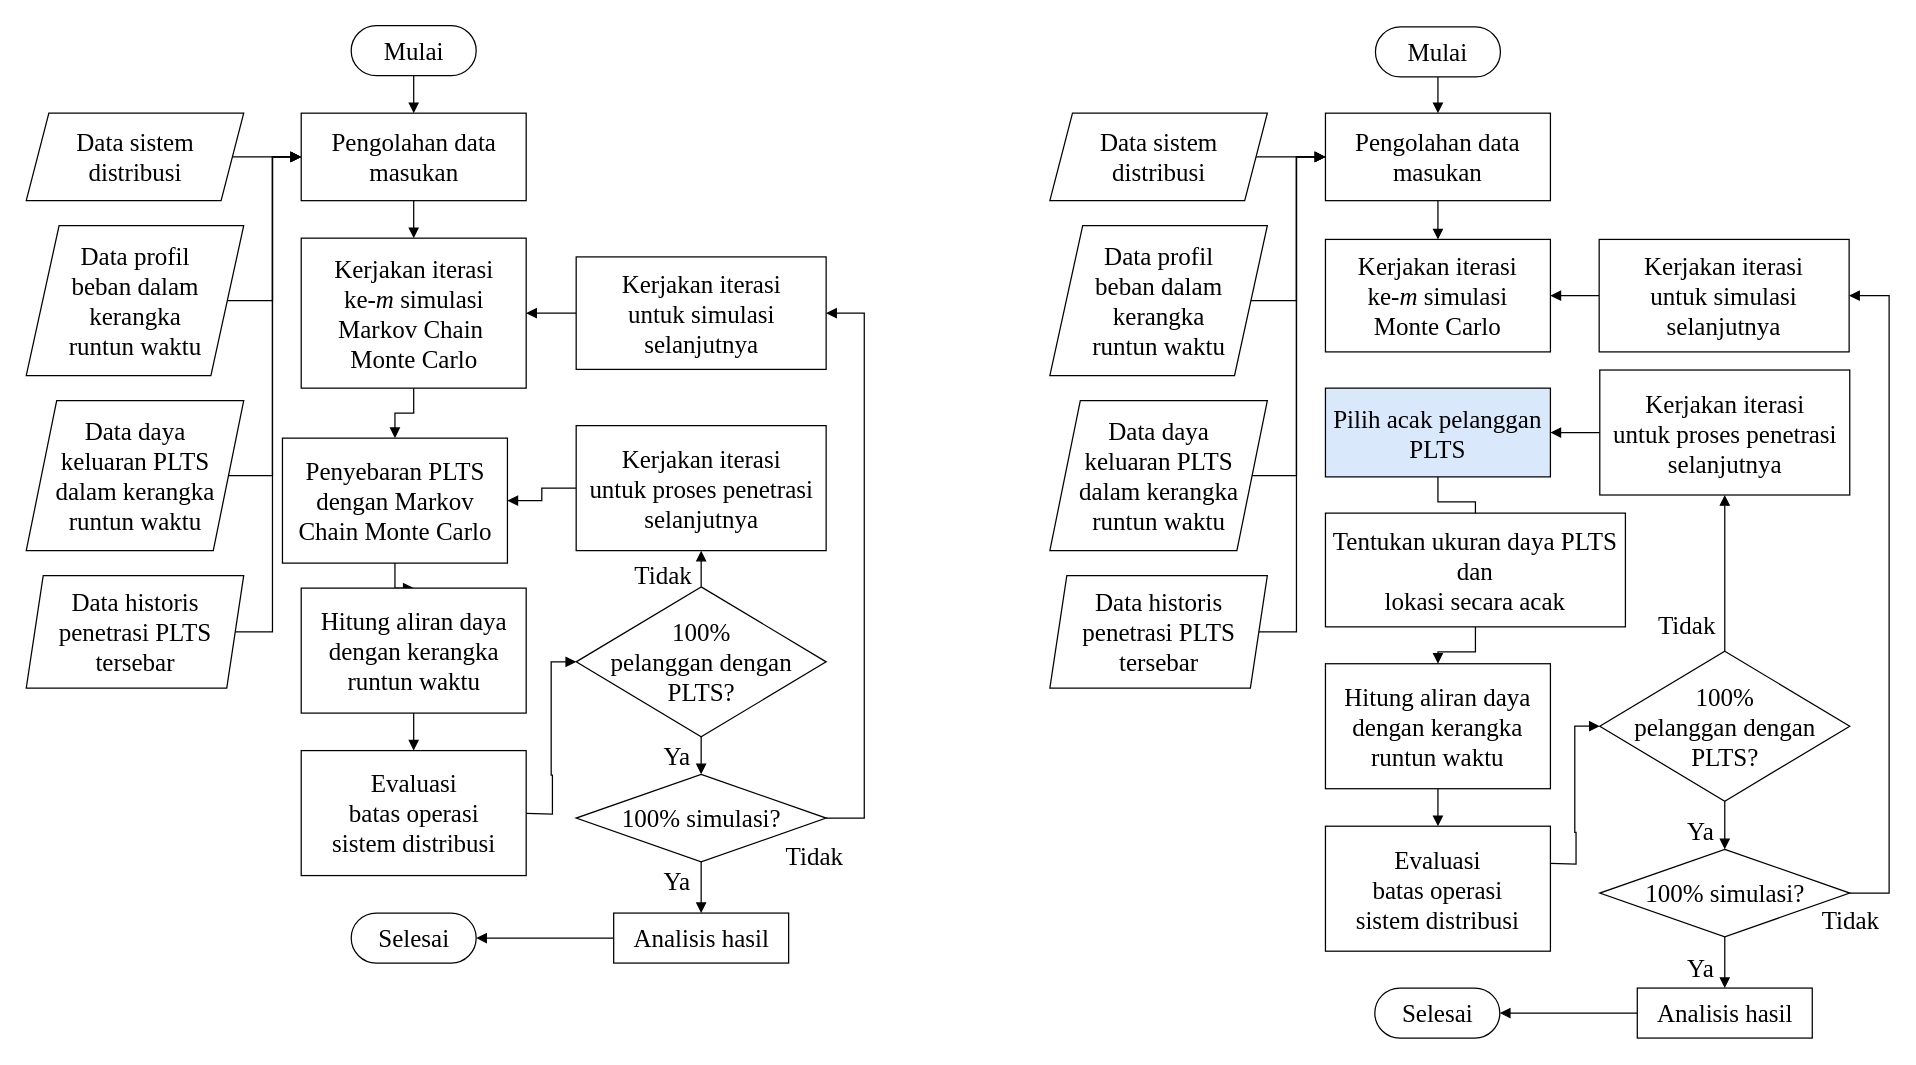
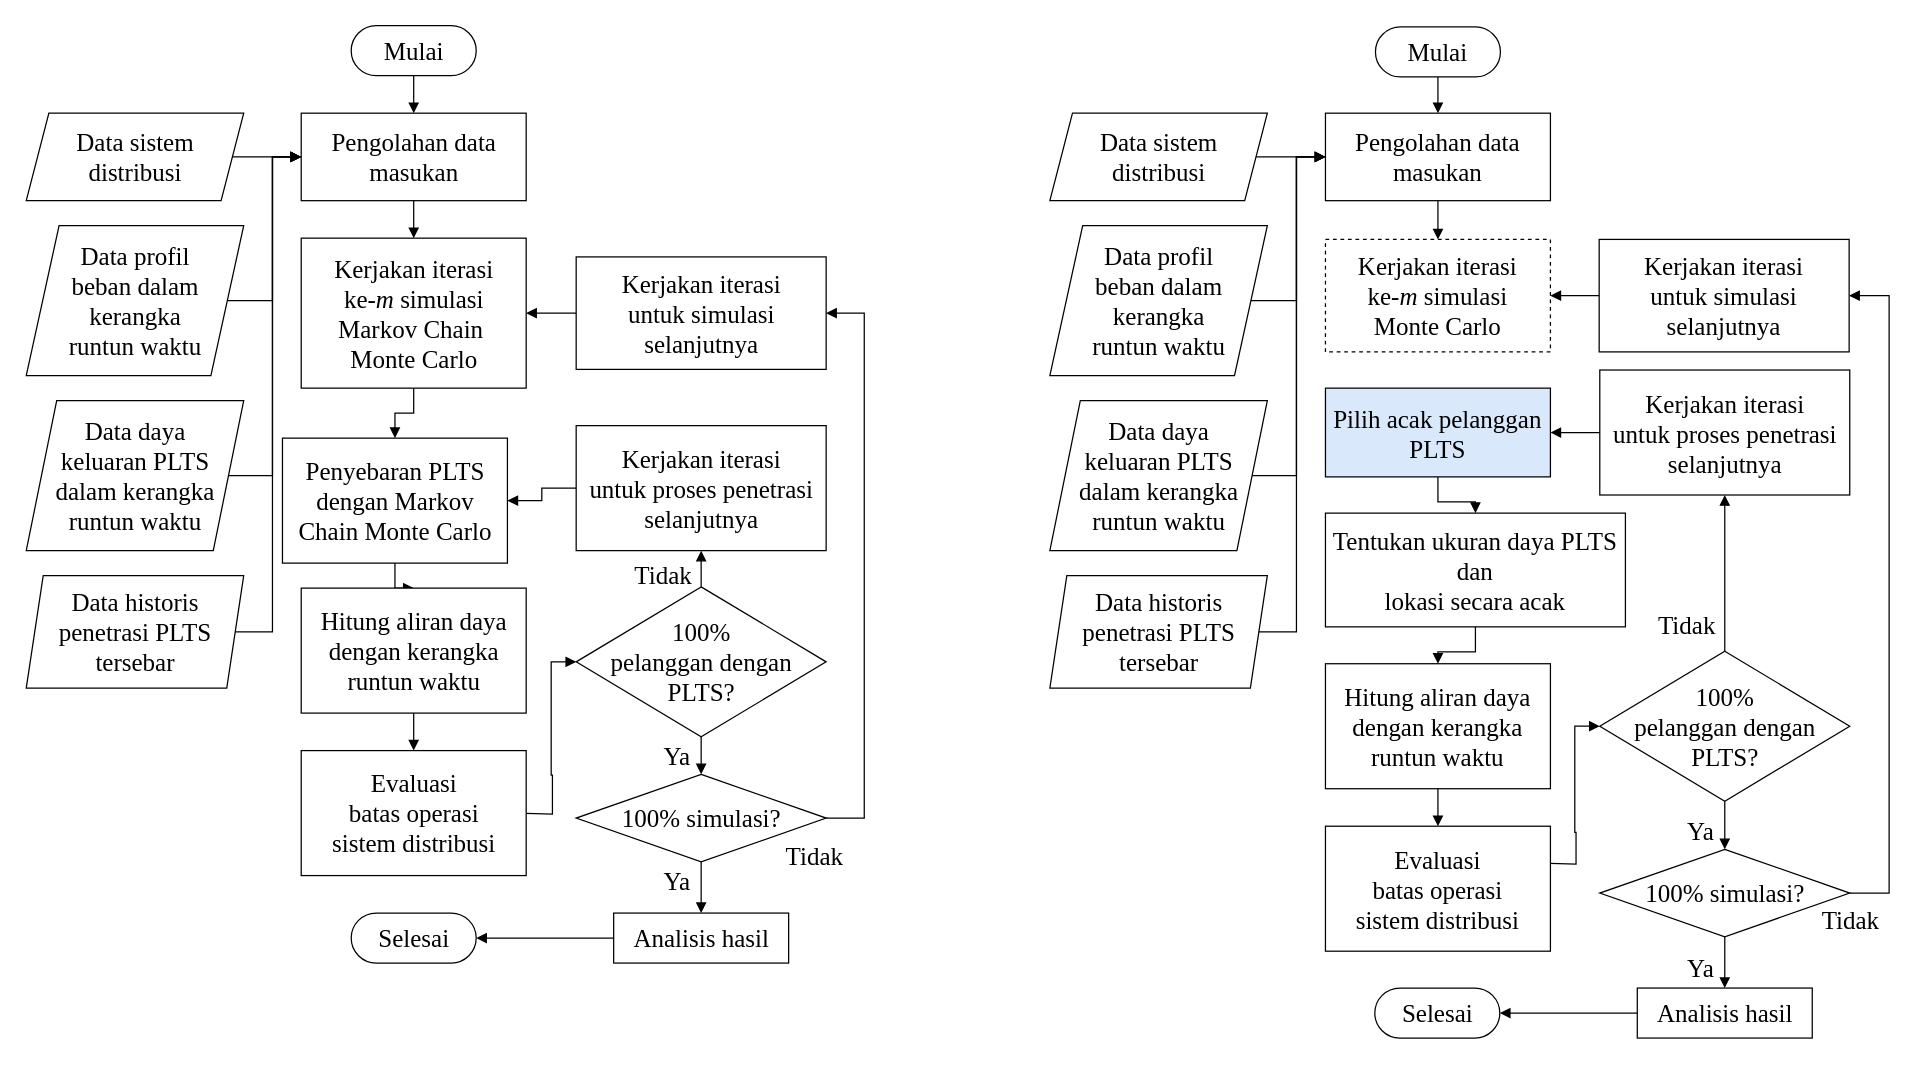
- <mxCell id="39" value="Kerjakan iterasi&lt;br&gt;ke-&lt;i&gt;m&lt;/i&gt;&amp;nbsp;simulasi&lt;br&gt;Monte Carlo" style="rounded=0;whiteSpace=wrap;html=1;strokeColor=#000000;strokeWidth=1;fillColor=#FFFFFF;fontFamily=Times New Roman;fontSize=20;align=center;" parent="1" vertex="1"><mxGeometry x="1060" y="191" width="180" height="90" as="geometry" /></mxCell>
+ <mxCell id="39" value="Kerjakan iterasi&lt;br&gt;ke-&lt;i&gt;m&lt;/i&gt;&amp;nbsp;simulasi&lt;br&gt;Monte Carlo" style="rounded=0;whiteSpace=wrap;html=1;strokeColor=#000000;strokeWidth=1;fillColor=#FFFFFF;fontFamily=Times New Roman;fontSize=20;align=center;dashed=1;" parent="1" vertex="1"><mxGeometry x="1060" y="191" width="180" height="90" as="geometry" /></mxCell>
- <mxCell id="40" style="edgeStyle=orthogonalEdgeStyle;rounded=0;orthogonalLoop=1;jettySize=auto;html=1;entryX=0.5;entryY=0;entryDx=0;entryDy=0;endArrow=none;endFill=1;strokeWidth=1;fontFamily=Times New Roman;fontSize=12;" parent="1" source="41" target="76" edge="1"><mxGeometry relative="1" as="geometry" /></mxCell>
+ <mxCell id="40" style="edgeStyle=orthogonalEdgeStyle;rounded=0;orthogonalLoop=1;jettySize=auto;html=1;entryX=0.5;entryY=0;entryDx=0;entryDy=0;endArrow=block;endFill=1;strokeWidth=1;fontFamily=Times New Roman;fontSize=12;" parent="1" source="41" target="76" edge="1"><mxGeometry relative="1" as="geometry" /></mxCell>
